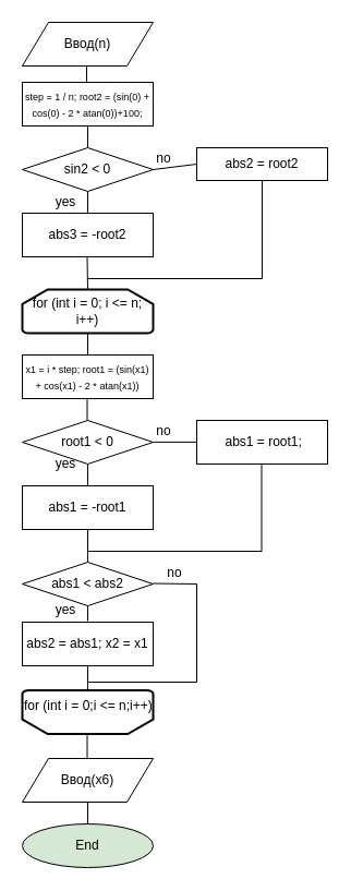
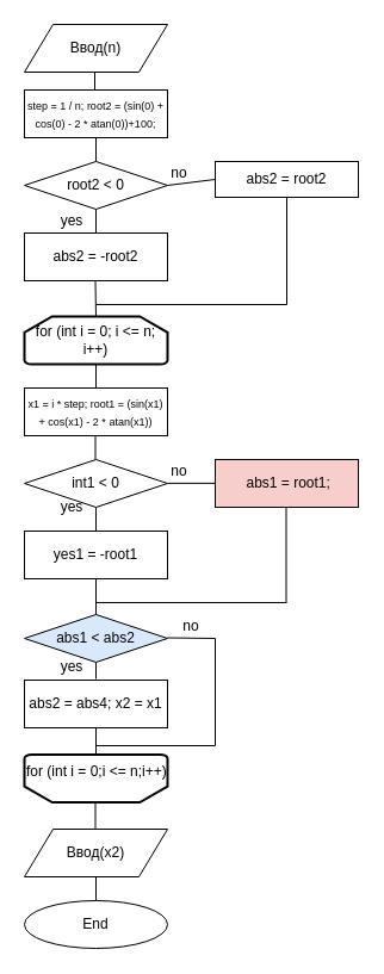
- <mxCell id="4" value="sin2 &amp;lt; 0" style="rhombus;whiteSpace=wrap;html=1;" vertex="1" parent="1"><mxGeometry x="20" y="135" width="120" height="40" as="geometry" /></mxCell>
+ <mxCell id="4" value="root2 &amp;lt; 0" style="rhombus;whiteSpace=wrap;html=1;" vertex="1" parent="1"><mxGeometry x="20" y="135" width="120" height="40" as="geometry" /></mxCell>
- <mxCell id="5" value="abs3 = -root2" style="rounded=0;whiteSpace=wrap;html=1;" vertex="1" parent="1"><mxGeometry x="20" y="195" width="120" height="40" as="geometry" /></mxCell>
+ <mxCell id="5" value="abs2 = -root2" style="rounded=0;whiteSpace=wrap;html=1;" vertex="1" parent="1"><mxGeometry x="20" y="195" width="120" height="40" as="geometry" /></mxCell>
- <mxCell id="9" value="root1 &amp;lt; 0" style="rhombus;whiteSpace=wrap;html=1;" vertex="1" parent="1"><mxGeometry x="20" y="385" width="120" height="40" as="geometry" /></mxCell>
+ <mxCell id="9" value="int1 &amp;lt; 0" style="rhombus;whiteSpace=wrap;html=1;" vertex="1" parent="1"><mxGeometry x="20" y="385" width="120" height="40" as="geometry" /></mxCell>
- <mxCell id="10" value="&amp;nbsp;abs1 = root1;" style="rounded=0;whiteSpace=wrap;html=1;" vertex="1" parent="1"><mxGeometry x="180" y="385" width="120" height="40" as="geometry" /></mxCell>
+ <mxCell id="10" value="&amp;nbsp;abs1 = root1;" style="rounded=0;whiteSpace=wrap;html=1;fillColor=#f8cecc;" vertex="1" parent="1"><mxGeometry x="180" y="385" width="120" height="40" as="geometry" /></mxCell>
- <mxCell id="11" value="abs1 = -root1" style="rounded=0;whiteSpace=wrap;html=1;" vertex="1" parent="1"><mxGeometry x="20" y="445" width="120" height="40" as="geometry" /></mxCell>
+ <mxCell id="11" value="yes1 = -root1" style="rounded=0;whiteSpace=wrap;html=1;" vertex="1" parent="1"><mxGeometry x="20" y="445" width="120" height="40" as="geometry" /></mxCell>
- <mxCell id="12" value="abs1 &amp;lt; abs2" style="rhombus;whiteSpace=wrap;html=1;" vertex="1" parent="1"><mxGeometry x="20" y="515" width="120" height="40" as="geometry" /></mxCell>
+ <mxCell id="12" value="abs1 &amp;lt; abs2" style="rhombus;whiteSpace=wrap;html=1;fillColor=#dae8fc;" vertex="1" parent="1"><mxGeometry x="20" y="515" width="120" height="40" as="geometry" /></mxCell>
- <mxCell id="16" value="abs2 = abs1; x2 = x1" style="rounded=0;whiteSpace=wrap;html=1;" vertex="1" parent="1"><mxGeometry x="20" y="570" width="120" height="40" as="geometry" /></mxCell>
+ <mxCell id="16" value="abs2 = abs4; x2 = x1" style="rounded=0;whiteSpace=wrap;html=1;" vertex="1" parent="1"><mxGeometry x="20" y="570" width="120" height="40" as="geometry" /></mxCell>
- <mxCell id="15" value="&lt;span style=&quot;white-space: normal&quot;&gt;Ввод(x6)&lt;/span&gt;" style="shape=parallelogram;perimeter=parallelogramPerimeter;whiteSpace=wrap;html=1;" vertex="1" parent="1"><mxGeometry x="20" y="695" width="120" height="40" as="geometry" /></mxCell>
+ <mxCell id="15" value="&lt;span style=&quot;white-space: normal&quot;&gt;Ввод(x2)&lt;/span&gt;" style="shape=parallelogram;perimeter=parallelogramPerimeter;whiteSpace=wrap;html=1;" vertex="1" parent="1"><mxGeometry x="20" y="695" width="120" height="40" as="geometry" /></mxCell>
- <mxCell id="17" value="End" style="ellipse;whiteSpace=wrap;html=1;fillColor=#d5e8d4;" vertex="1" parent="1"><mxGeometry x="20" y="755" width="120" height="40" as="geometry" /></mxCell>
+ <mxCell id="17" value="End" style="ellipse;whiteSpace=wrap;html=1;" vertex="1" parent="1"><mxGeometry x="20" y="755" width="120" height="40" as="geometry" /></mxCell>
